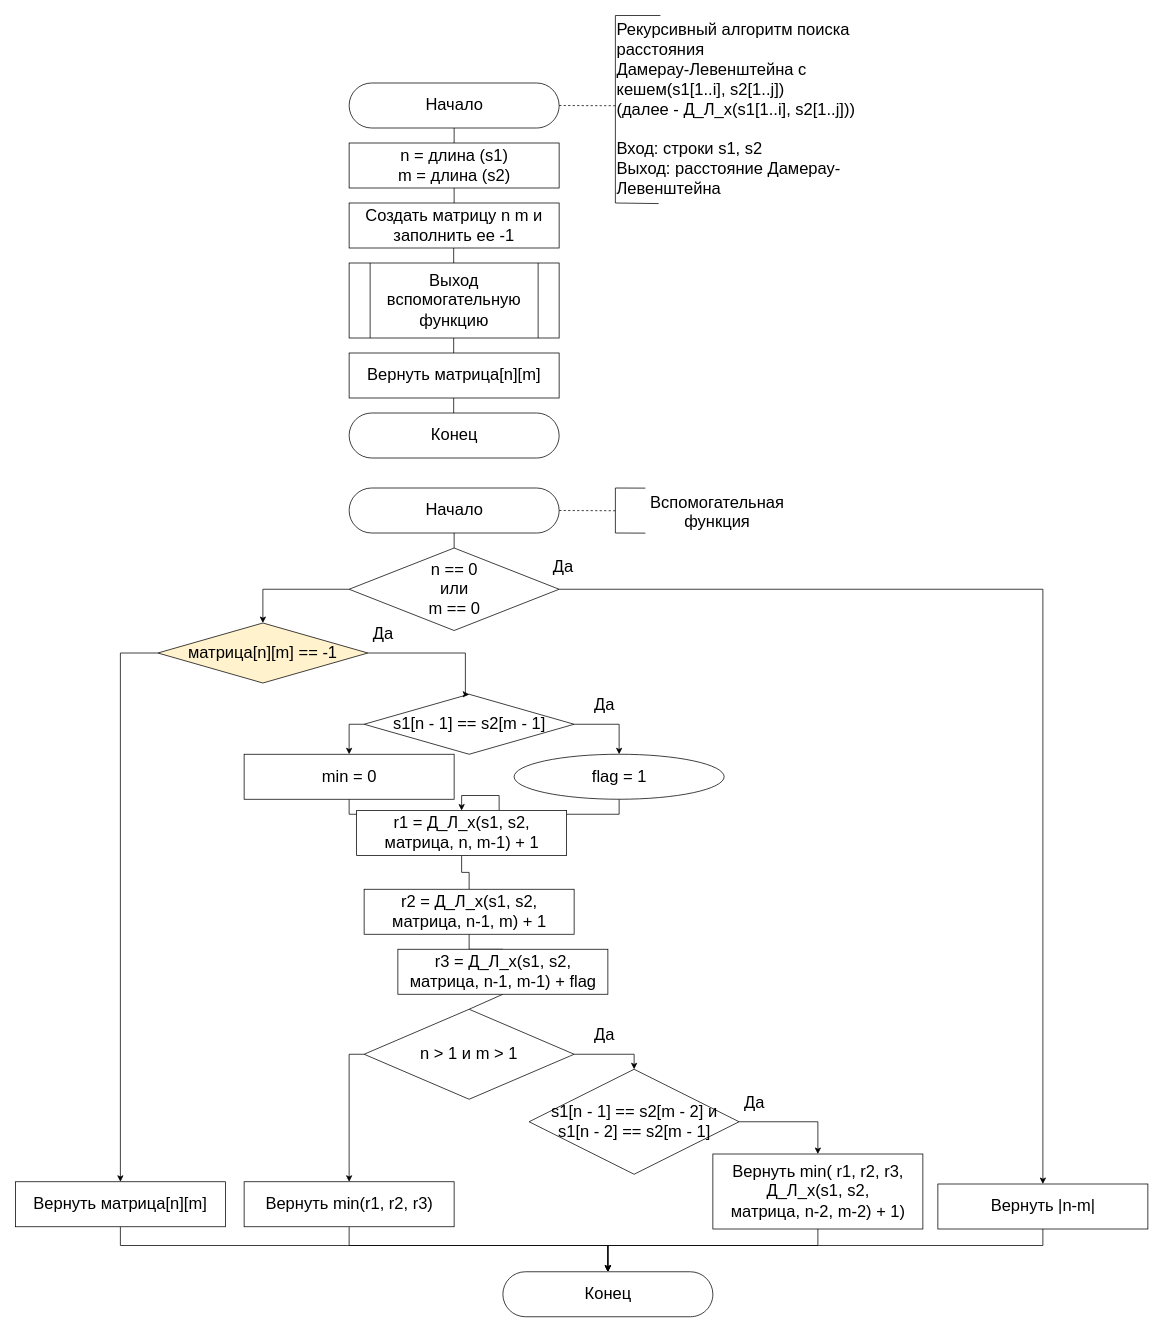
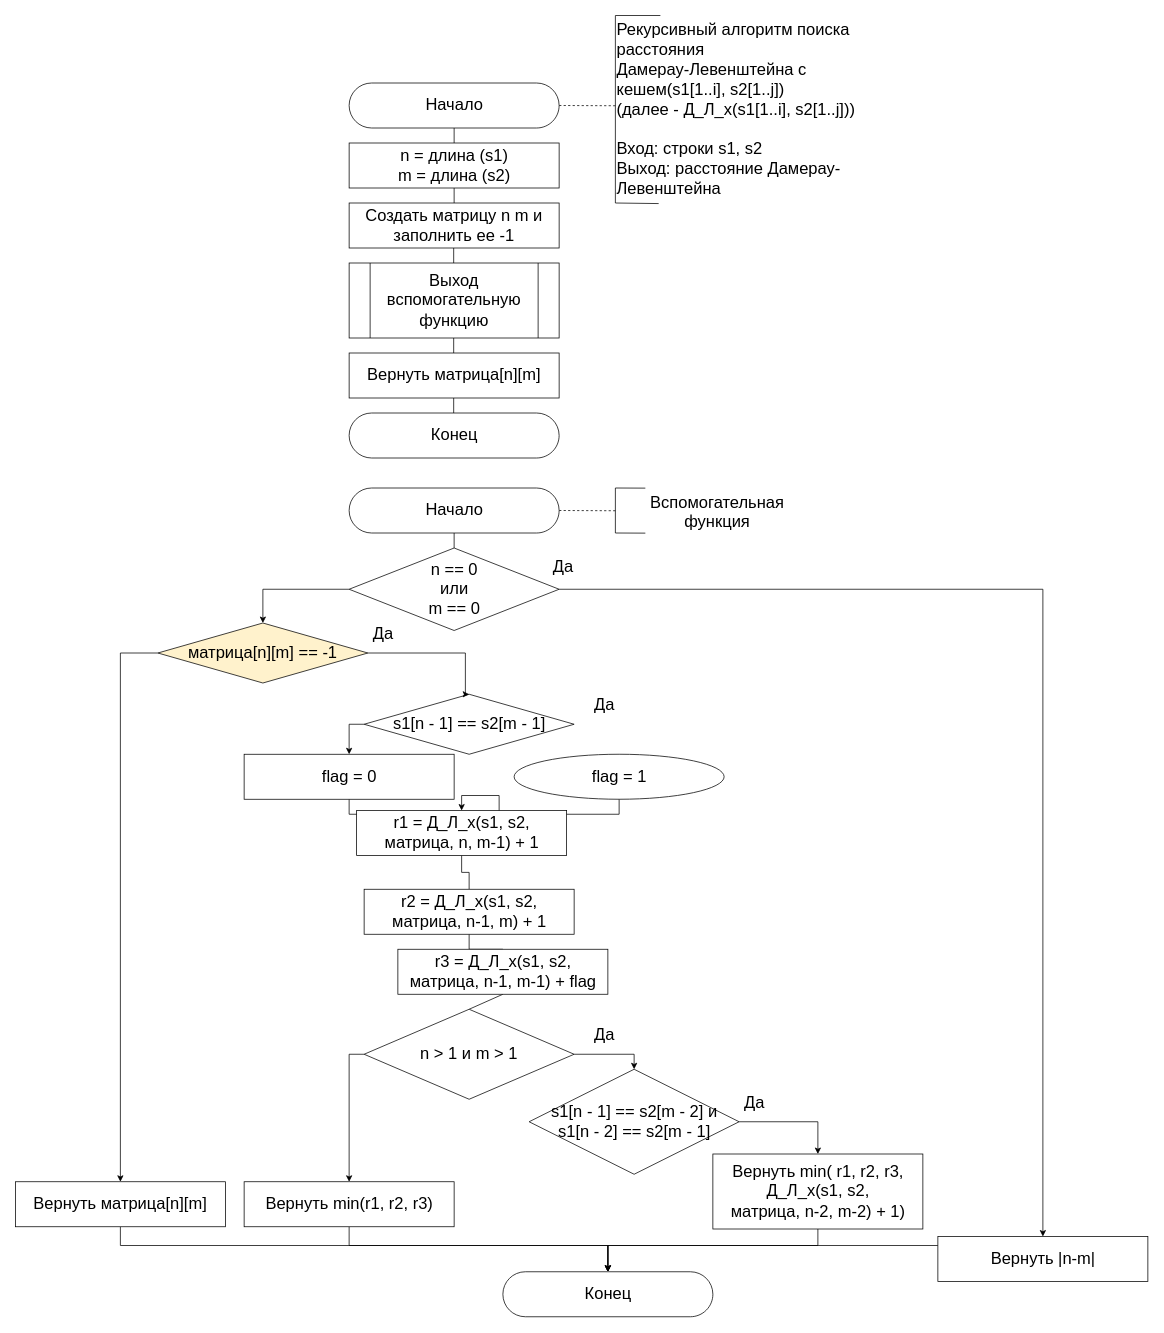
- <mxCell id="11" style="edgeStyle=orthogonalEdgeStyle;rounded=0;orthogonalLoop=1;jettySize=auto;html=1;entryX=0.5;entryY=0;entryDx=0;entryDy=0;" parent="1" source="13" target="15" edge="1"><mxGeometry relative="1" as="geometry"><Array as="points"><mxPoint x="825" y="965" /></Array></mxGeometry></mxCell>
- <mxCell id="17" value="min = 0" style="html=1;dashed=0;whitespace=wrap;fontSize=22;" parent="1" vertex="1"><mxGeometry x="325" y="1005" width="280" height="60" as="geometry" /></mxCell>
+ <mxCell id="17" value="flag = 0" style="html=1;dashed=0;whitespace=wrap;fontSize=22;" parent="1" vertex="1"><mxGeometry x="325" y="1005" width="280" height="60" as="geometry" /></mxCell>
- <mxCell id="20" value="Вернуть |n-m|" style="html=1;dashed=0;whitespace=wrap;fontSize=22;" parent="1" vertex="1"><mxGeometry x="1250" y="1578" width="280" height="60" as="geometry" /></mxCell>
+ <mxCell id="20" value="Вернуть |n-m|" style="html=1;dashed=0;whitespace=wrap;fontSize=22;" parent="1" vertex="1"><mxGeometry x="1250" y="1648" width="280" height="60" as="geometry" /></mxCell>
